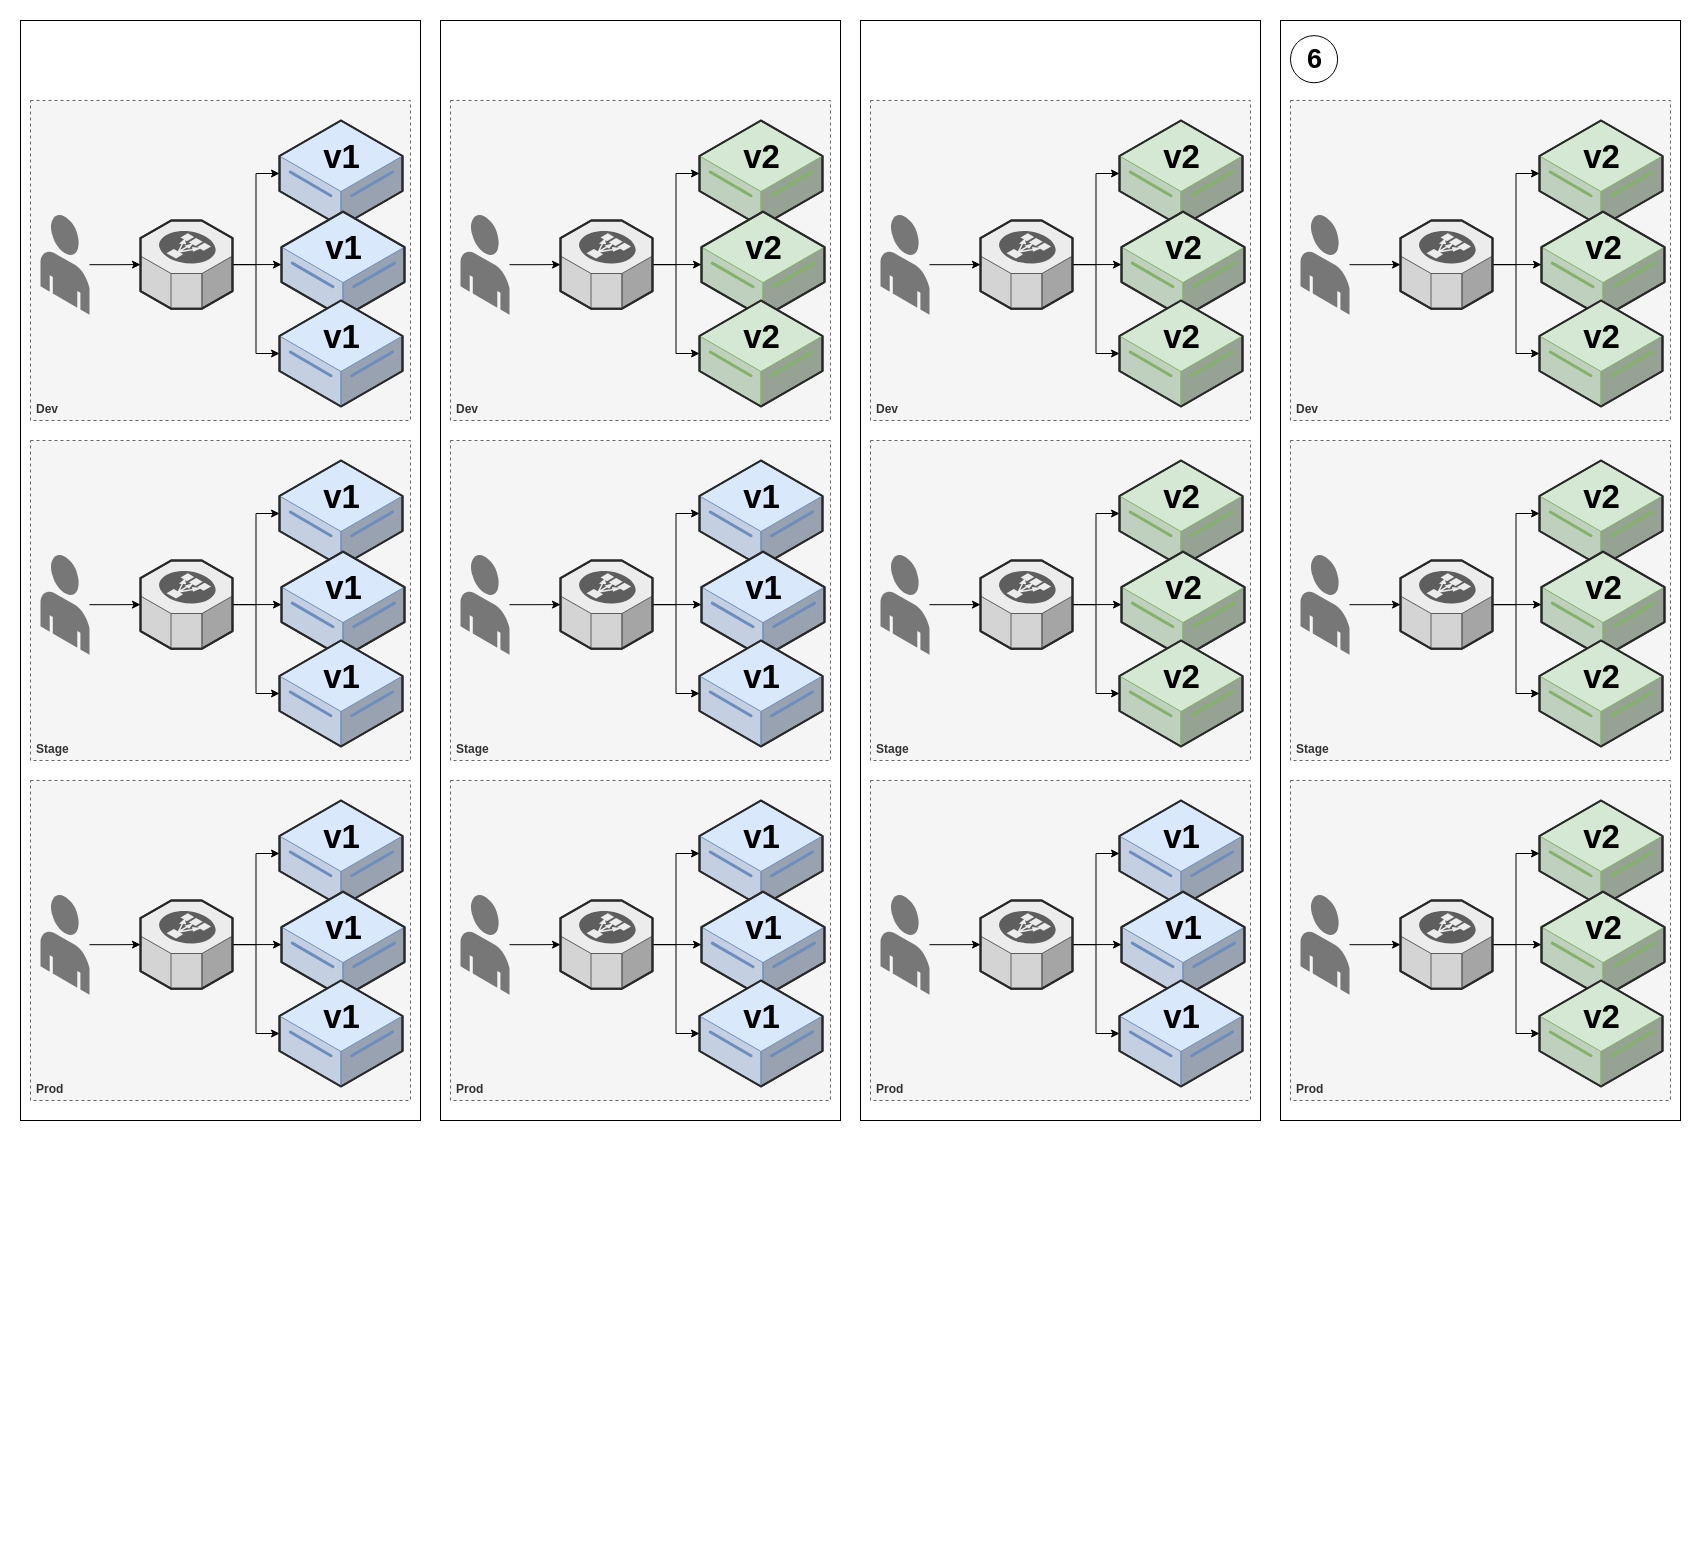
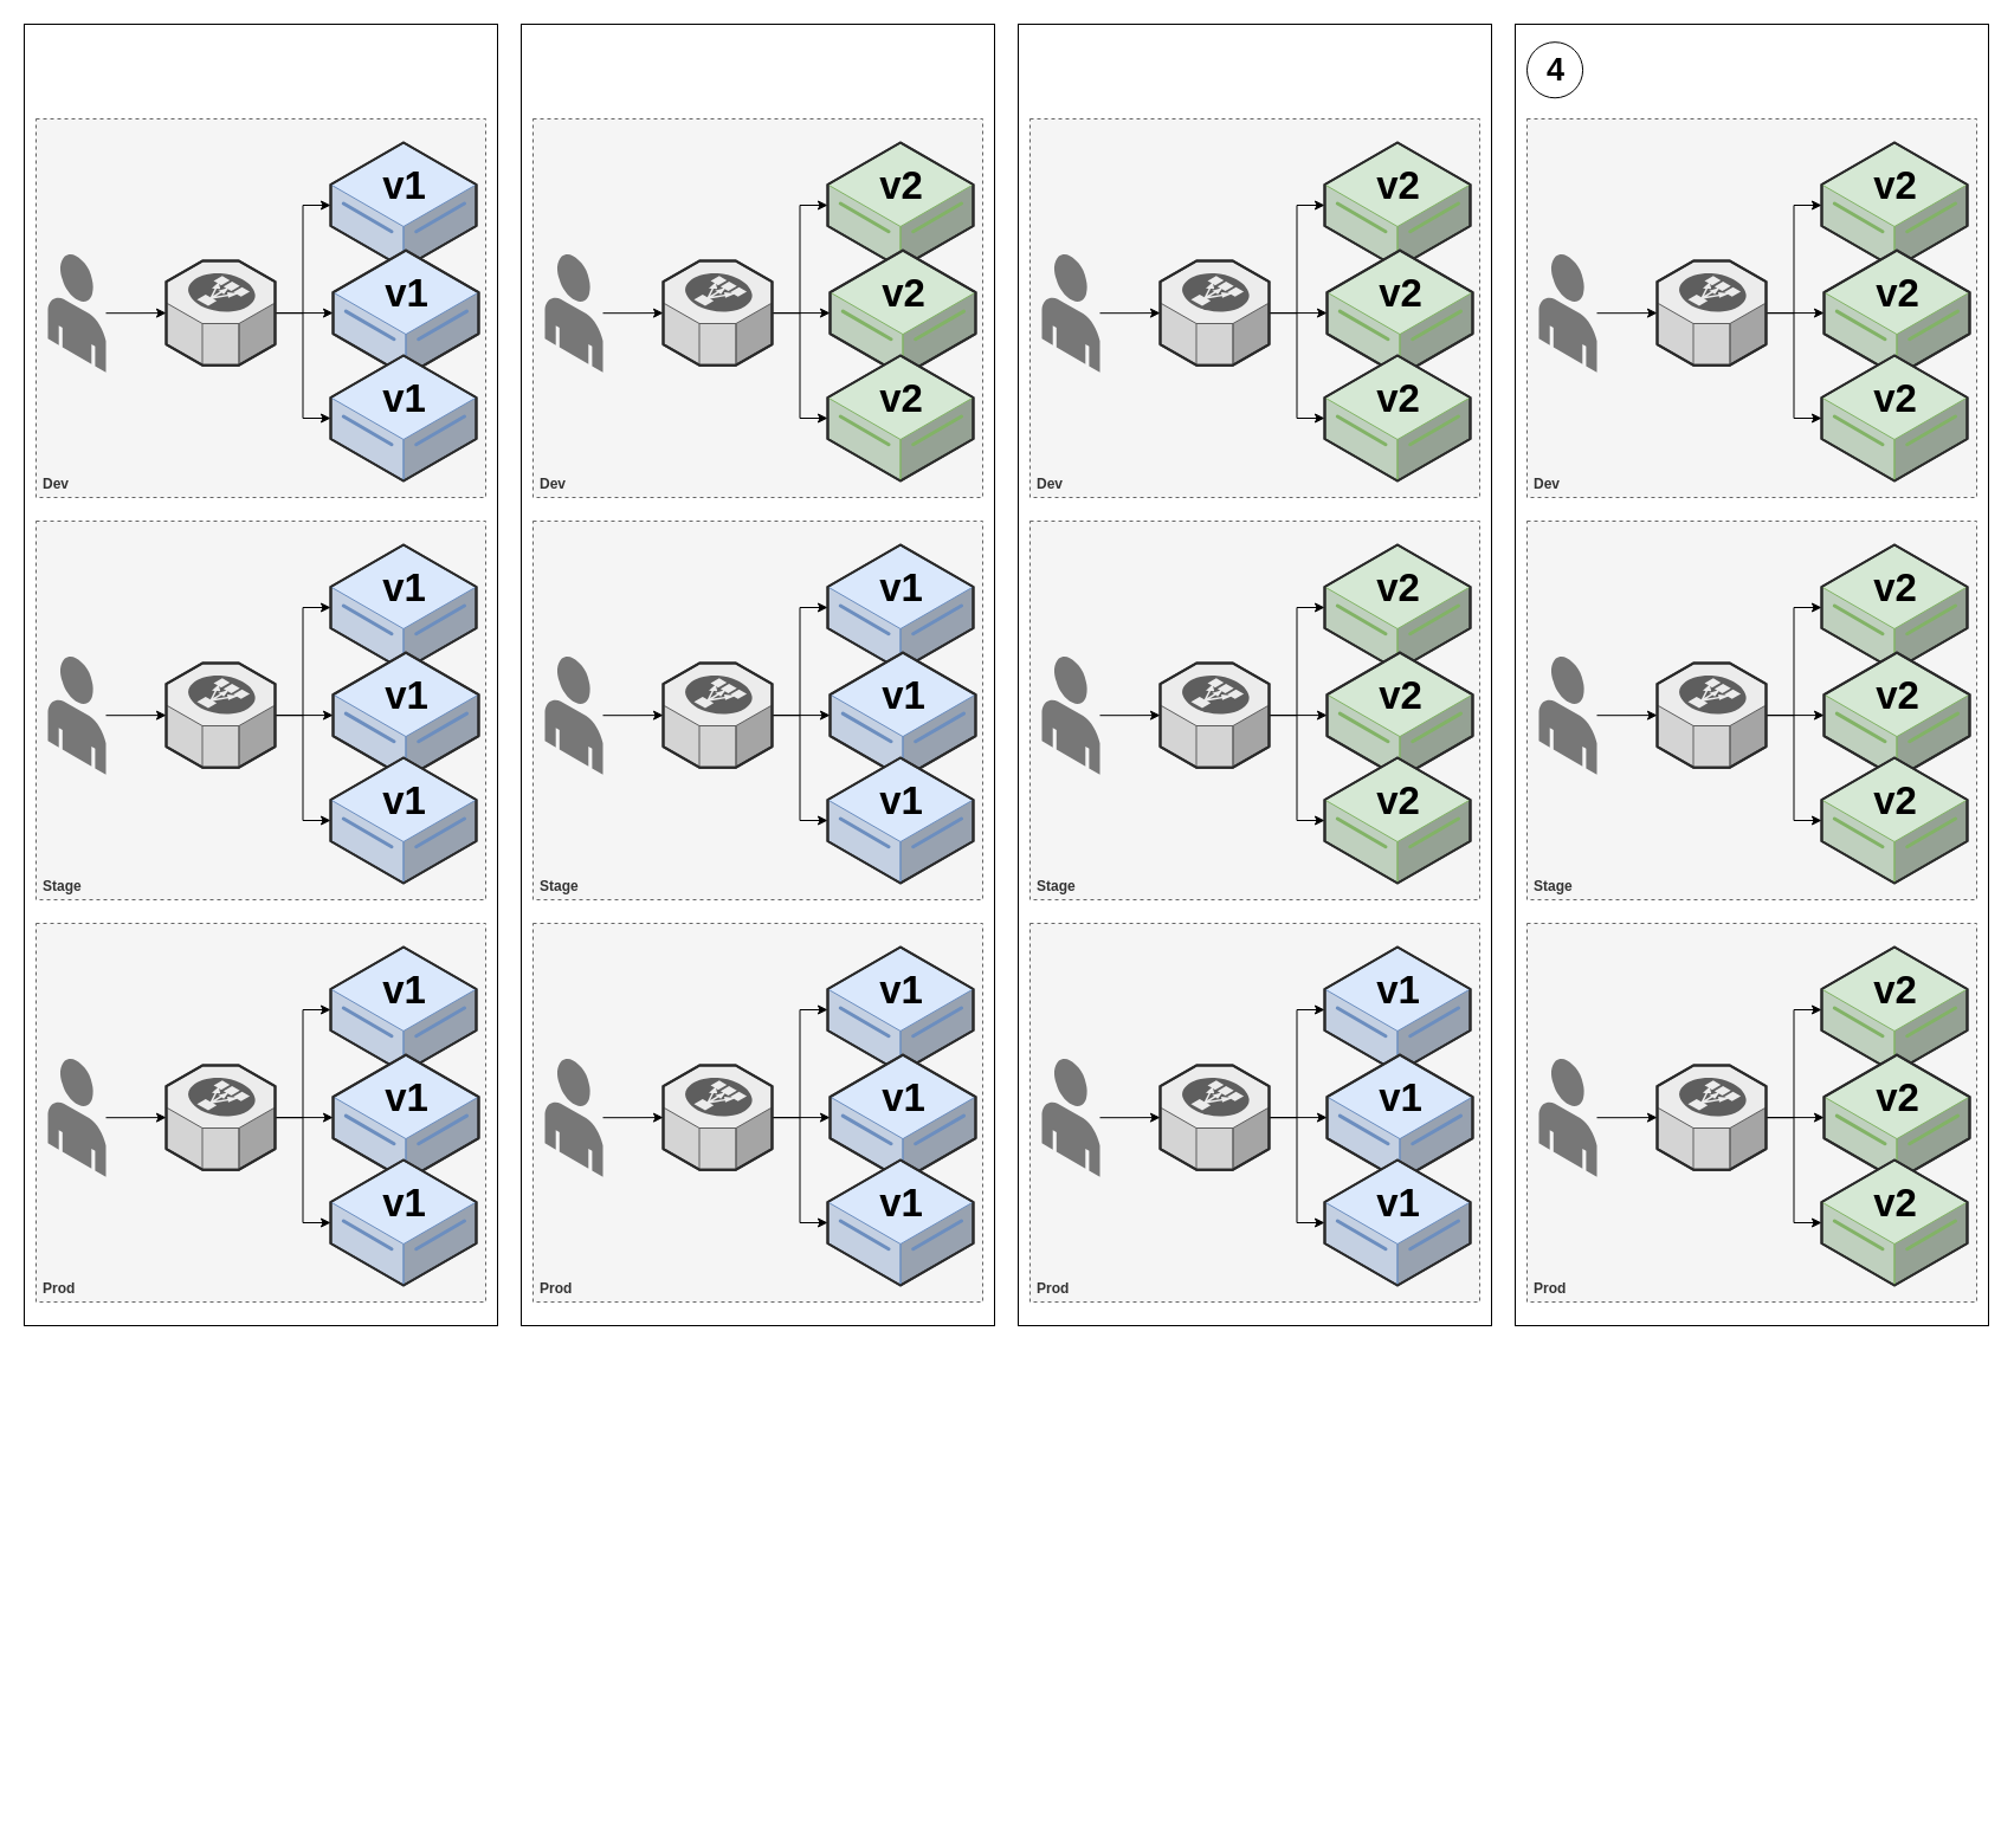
- <mxCell id="98" value="6" style="ellipse;whiteSpace=wrap;html=1;aspect=fixed;fontSize=27;fontStyle=1;spacing=2;spacingLeft=2;spacingTop=1;" vertex="1" parent="1"><mxGeometry x="1290" y="35.162" width="47.103" height="47.103" as="geometry" /></mxCell>
+ <mxCell id="98" value="4" style="ellipse;whiteSpace=wrap;html=1;aspect=fixed;fontSize=27;fontStyle=1;spacing=2;spacingLeft=2;spacingTop=1;" vertex="1" parent="1"><mxGeometry x="1290" y="35.162" width="47.103" height="47.103" as="geometry" /></mxCell>
